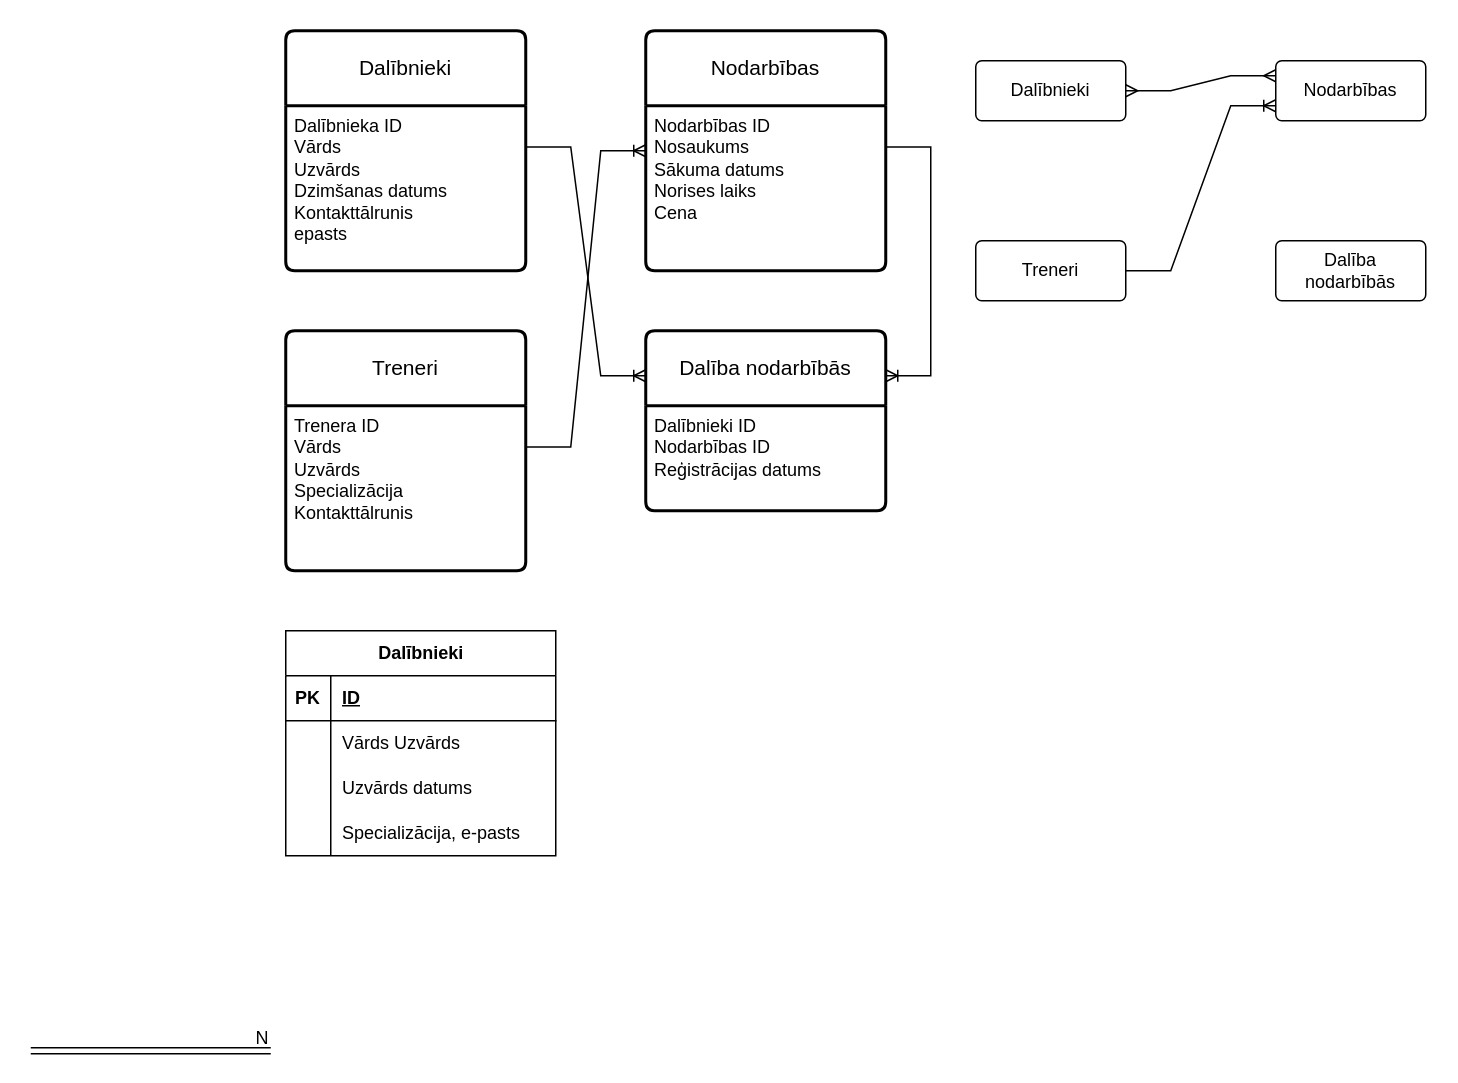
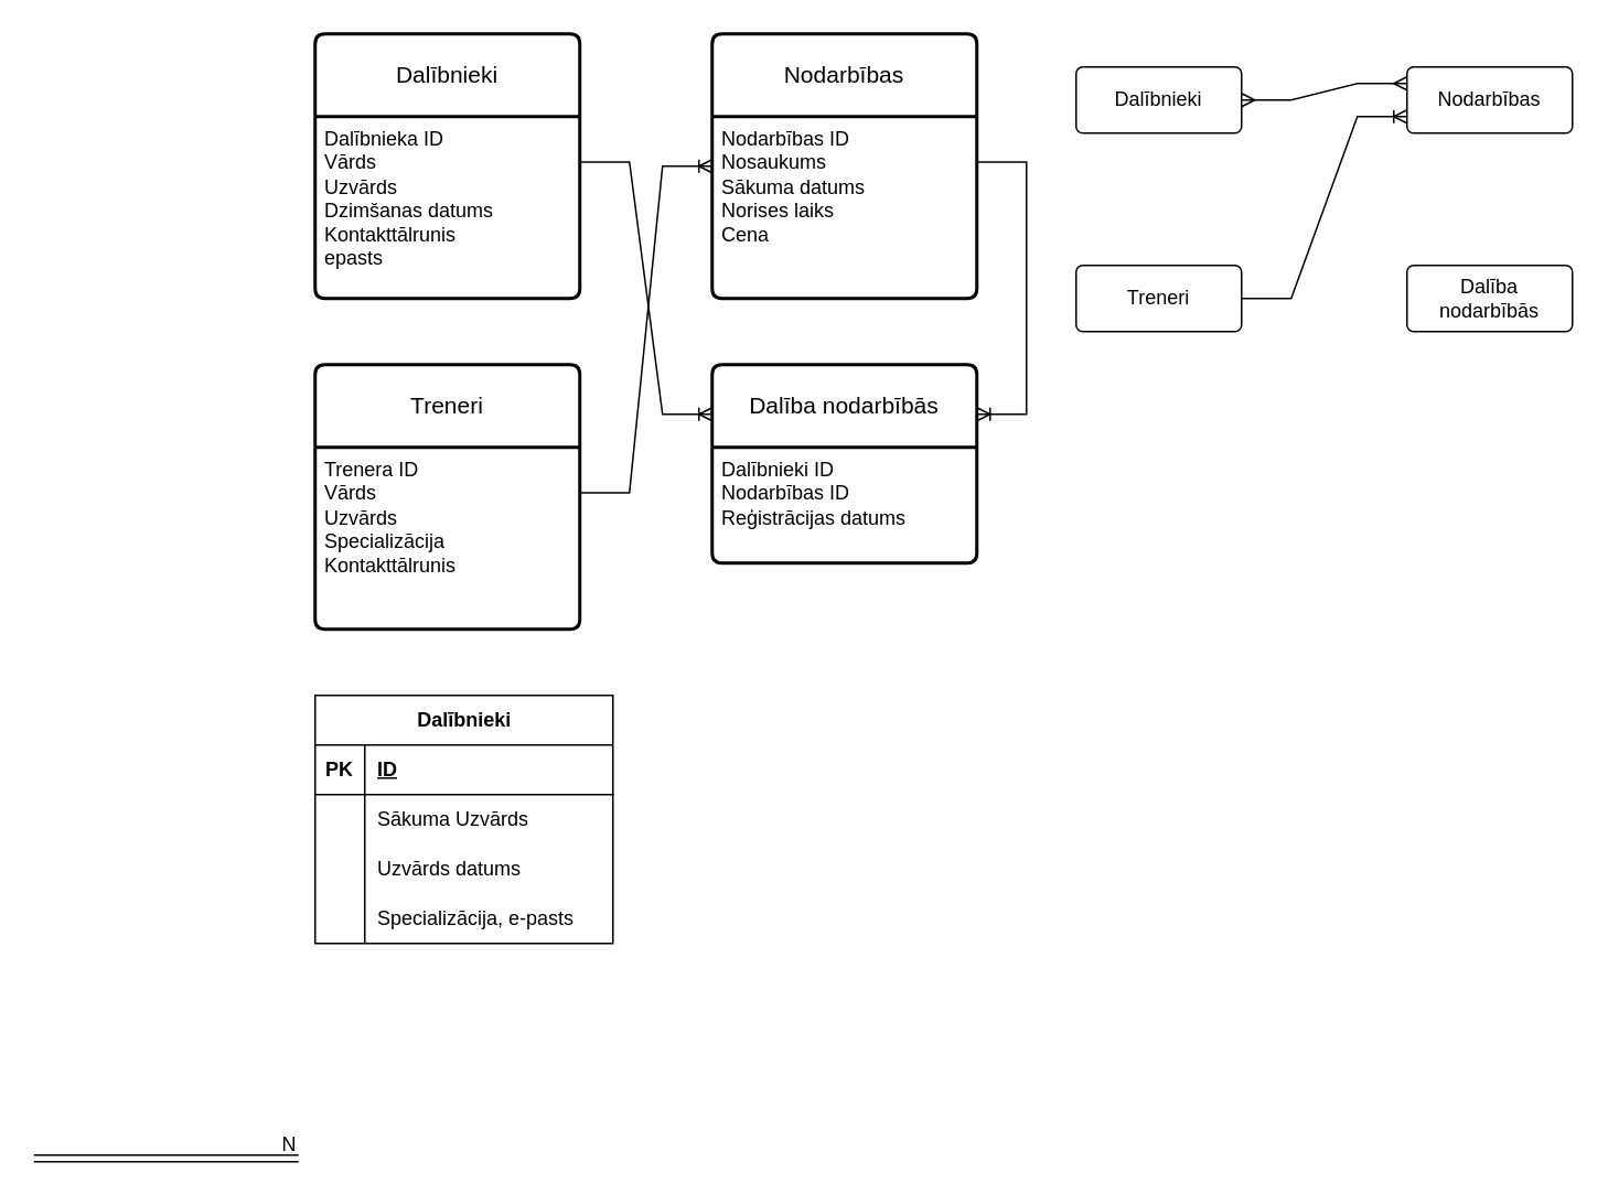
- <mxCell id="24" value="&lt;div&gt;Vārds Uzvārds&lt;br&gt;&lt;/div&gt;" style="shape=partialRectangle;connectable=0;fillColor=none;top=0;left=0;bottom=0;right=0;align=left;spacingLeft=6;overflow=hidden;whiteSpace=wrap;html=1;" vertex="1" parent="22"><mxGeometry x="30" width="150" height="30" as="geometry"><mxRectangle width="150" height="30" as="alternateBounds" /></mxGeometry></mxCell>
+ <mxCell id="24" value="&lt;div&gt;Sākuma Uzvārds&lt;br&gt;&lt;/div&gt;" style="shape=partialRectangle;connectable=0;fillColor=none;top=0;left=0;bottom=0;right=0;align=left;spacingLeft=6;overflow=hidden;whiteSpace=wrap;html=1;" vertex="1" parent="22"><mxGeometry x="30" width="150" height="30" as="geometry"><mxRectangle width="150" height="30" as="alternateBounds" /></mxGeometry></mxCell>
